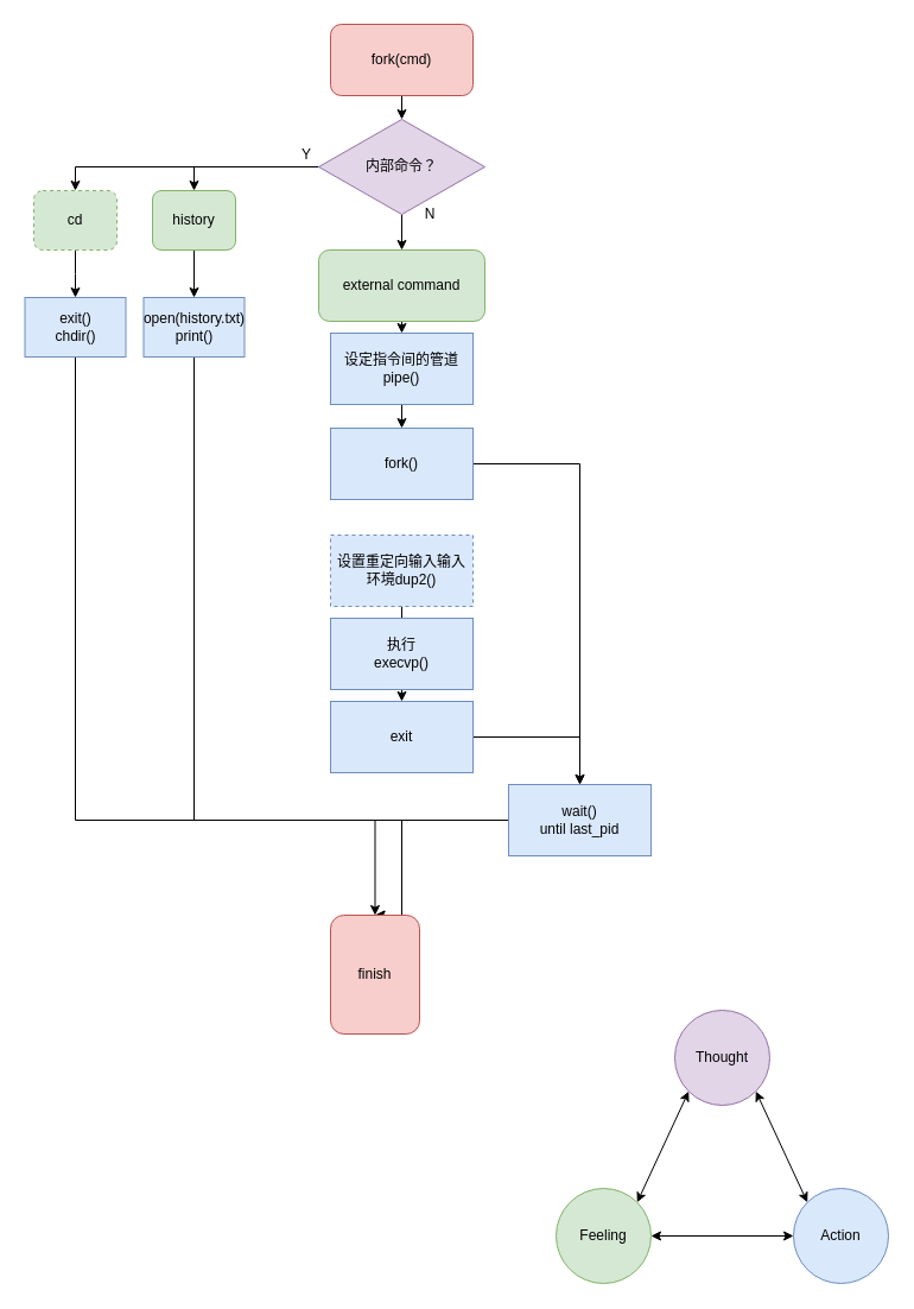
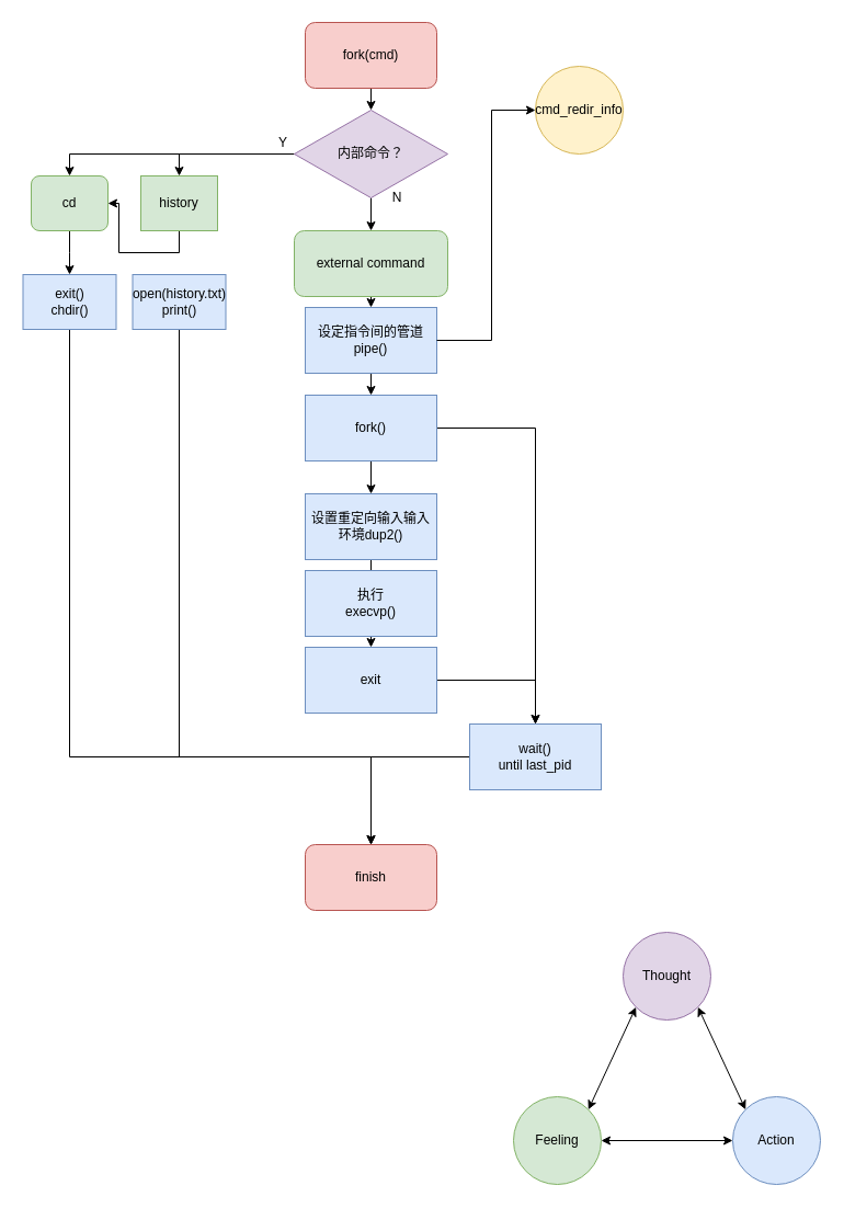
+ <mxCell id="35" value="cmd_redir_info" style="ellipse;whiteSpace=wrap;html=1;aspect=fixed;fillColor=#fff2cc;strokeColor=#d6b656;" parent="1" vertex="1"><mxGeometry x="488" y="60" width="80" height="80" as="geometry" /></mxCell>
- <mxCell id="13" value="cd" style="rounded=1;whiteSpace=wrap;html=1;fillColor=#d5e8d4;strokeColor=#82b366;dashed=1;" parent="1" vertex="1"><mxGeometry x="28" y="160" width="70" height="50" as="geometry" /></mxCell>
+ <mxCell id="13" value="cd" style="rounded=1;whiteSpace=wrap;html=1;fillColor=#d5e8d4;strokeColor=#82b366;" parent="1" vertex="1"><mxGeometry x="28" y="160" width="70" height="50" as="geometry" /></mxCell>
- <mxCell id="9" value="history" style="rounded=1;whiteSpace=wrap;html=1;fillColor=#d5e8d4;strokeColor=#82b366;" parent="1" vertex="1"><mxGeometry x="128" y="160" width="70" height="50" as="geometry" /></mxCell>
+ <mxCell id="9" value="history" style="whiteSpace=wrap;html=1;fillColor=#d5e8d4;strokeColor=#82b366;rounded=0;" parent="1" vertex="1"><mxGeometry x="128" y="160" width="70" height="50" as="geometry" /></mxCell>
+ <mxCell id="34" style="edgeStyle=orthogonalEdgeStyle;rounded=0;orthogonalLoop=1;jettySize=auto;html=1;exitX=1;exitY=0.5;exitDx=0;exitDy=0;" parent="1" source="19" target="35" edge="1"><mxGeometry relative="1" as="geometry"><Array as="points"><mxPoint x="448" y="310" /><mxPoint x="448" y="100" /></Array></mxGeometry></mxCell>
- <mxCell id="8" style="edgeStyle=orthogonalEdgeStyle;rounded=0;orthogonalLoop=1;jettySize=auto;html=1;exitX=0.5;exitY=1;exitDx=0;exitDy=0;entryX=0.5;entryY=0;entryDx=0;entryDy=0;" parent="1" source="9" target="17" edge="1"><mxGeometry relative="1" as="geometry" /></mxCell>
+ <mxCell id="8" style="edgeStyle=orthogonalEdgeStyle;rounded=0;orthogonalLoop=1;jettySize=auto;html=1;exitX=0.5;exitY=1;exitDx=0;exitDy=0;" parent="1" source="9" target="13" edge="1"><mxGeometry relative="1" as="geometry" /></mxCell>
+ <mxCell id="20" style="edgeStyle=orthogonalEdgeStyle;rounded=0;orthogonalLoop=1;jettySize=auto;html=1;entryX=0.5;entryY=0;entryDx=0;entryDy=0;" parent="1" source="22" target="24" edge="1"><mxGeometry relative="1" as="geometry"><mxPoint x="338" y="470" as="targetPoint" /></mxGeometry></mxCell>
- <mxCell id="24" value="设置重定向输入输入环境dup2()" style="rounded=0;whiteSpace=wrap;html=1;fillColor=#dae8fc;strokeColor=#6c8ebf;dashed=1;" parent="1" vertex="1"><mxGeometry x="278" y="450" width="120" height="60" as="geometry" /></mxCell>
+ <mxCell id="24" value="设置重定向输入输入环境dup2()" style="rounded=0;whiteSpace=wrap;html=1;fillColor=#dae8fc;strokeColor=#6c8ebf;" parent="1" vertex="1"><mxGeometry x="278" y="450" width="120" height="60" as="geometry" /></mxCell>
- <mxCell id="31" value="finish" style="rounded=1;whiteSpace=wrap;html=1;fillColor=#f8cecc;strokeColor=#b85450;" parent="1" vertex="1"><mxGeometry x="278" y="770" width="75" height="100" as="geometry" /></mxCell>
+ <mxCell id="31" value="finish" style="rounded=1;whiteSpace=wrap;html=1;fillColor=#f8cecc;strokeColor=#b85450;" parent="1" vertex="1"><mxGeometry x="278" y="770" width="120" height="60" as="geometry" /></mxCell>
